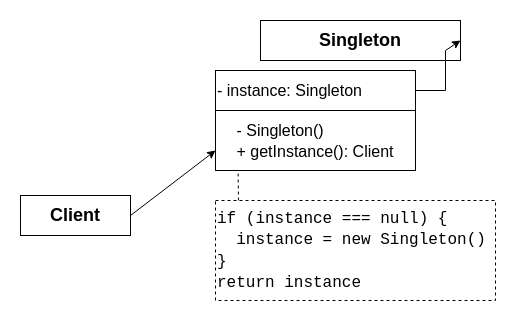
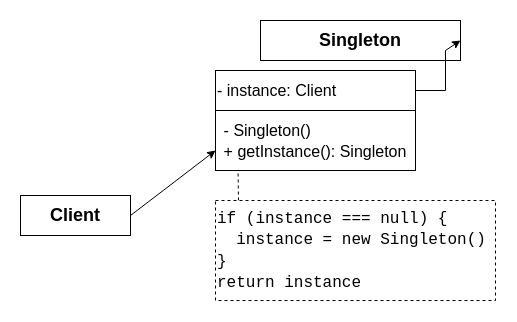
- <mxCell id="3" value="&lt;font style=&quot;font-size: 16px;&quot;&gt;- instance: Singleton&lt;/font&gt;" style="rounded=0;whiteSpace=wrap;html=1;fontSize=18;align=left;" vertex="1" parent="1"><mxGeometry x="215" y="70" width="200" height="40" as="geometry" /></mxCell>
+ <mxCell id="3" value="&lt;font style=&quot;font-size: 16px;&quot;&gt;- instance: Client&lt;/font&gt;" style="rounded=0;whiteSpace=wrap;html=1;fontSize=18;align=left;" vertex="1" parent="1"><mxGeometry x="215" y="70" width="200" height="40" as="geometry" /></mxCell>
- <mxCell id="4" value="&lt;div style=&quot;text-align: left;&quot;&gt;&lt;span style=&quot;font-size: 16px; background-color: initial;&quot;&gt;- Singleton()&lt;/span&gt;&lt;/div&gt;&lt;font style=&quot;font-size: 16px;&quot;&gt;&lt;div style=&quot;text-align: left;&quot;&gt;&lt;span style=&quot;background-color: initial;&quot;&gt;+ getInstance(): Client&lt;/span&gt;&lt;/div&gt;&lt;/font&gt;" style="rounded=0;whiteSpace=wrap;html=1;fontSize=18;" vertex="1" parent="1"><mxGeometry x="215" y="110" width="200" height="60" as="geometry" /></mxCell>
+ <mxCell id="4" value="&lt;div style=&quot;text-align: left;&quot;&gt;&lt;span style=&quot;font-size: 16px; background-color: initial;&quot;&gt;- Singleton()&lt;/span&gt;&lt;/div&gt;&lt;font style=&quot;font-size: 16px;&quot;&gt;&lt;div style=&quot;text-align: left;&quot;&gt;&lt;span style=&quot;background-color: initial;&quot;&gt;+ getInstance(): Singleton&lt;/span&gt;&lt;/div&gt;&lt;/font&gt;" style="rounded=0;whiteSpace=wrap;html=1;fontSize=18;" vertex="1" parent="1"><mxGeometry x="215" y="110" width="200" height="60" as="geometry" /></mxCell>
